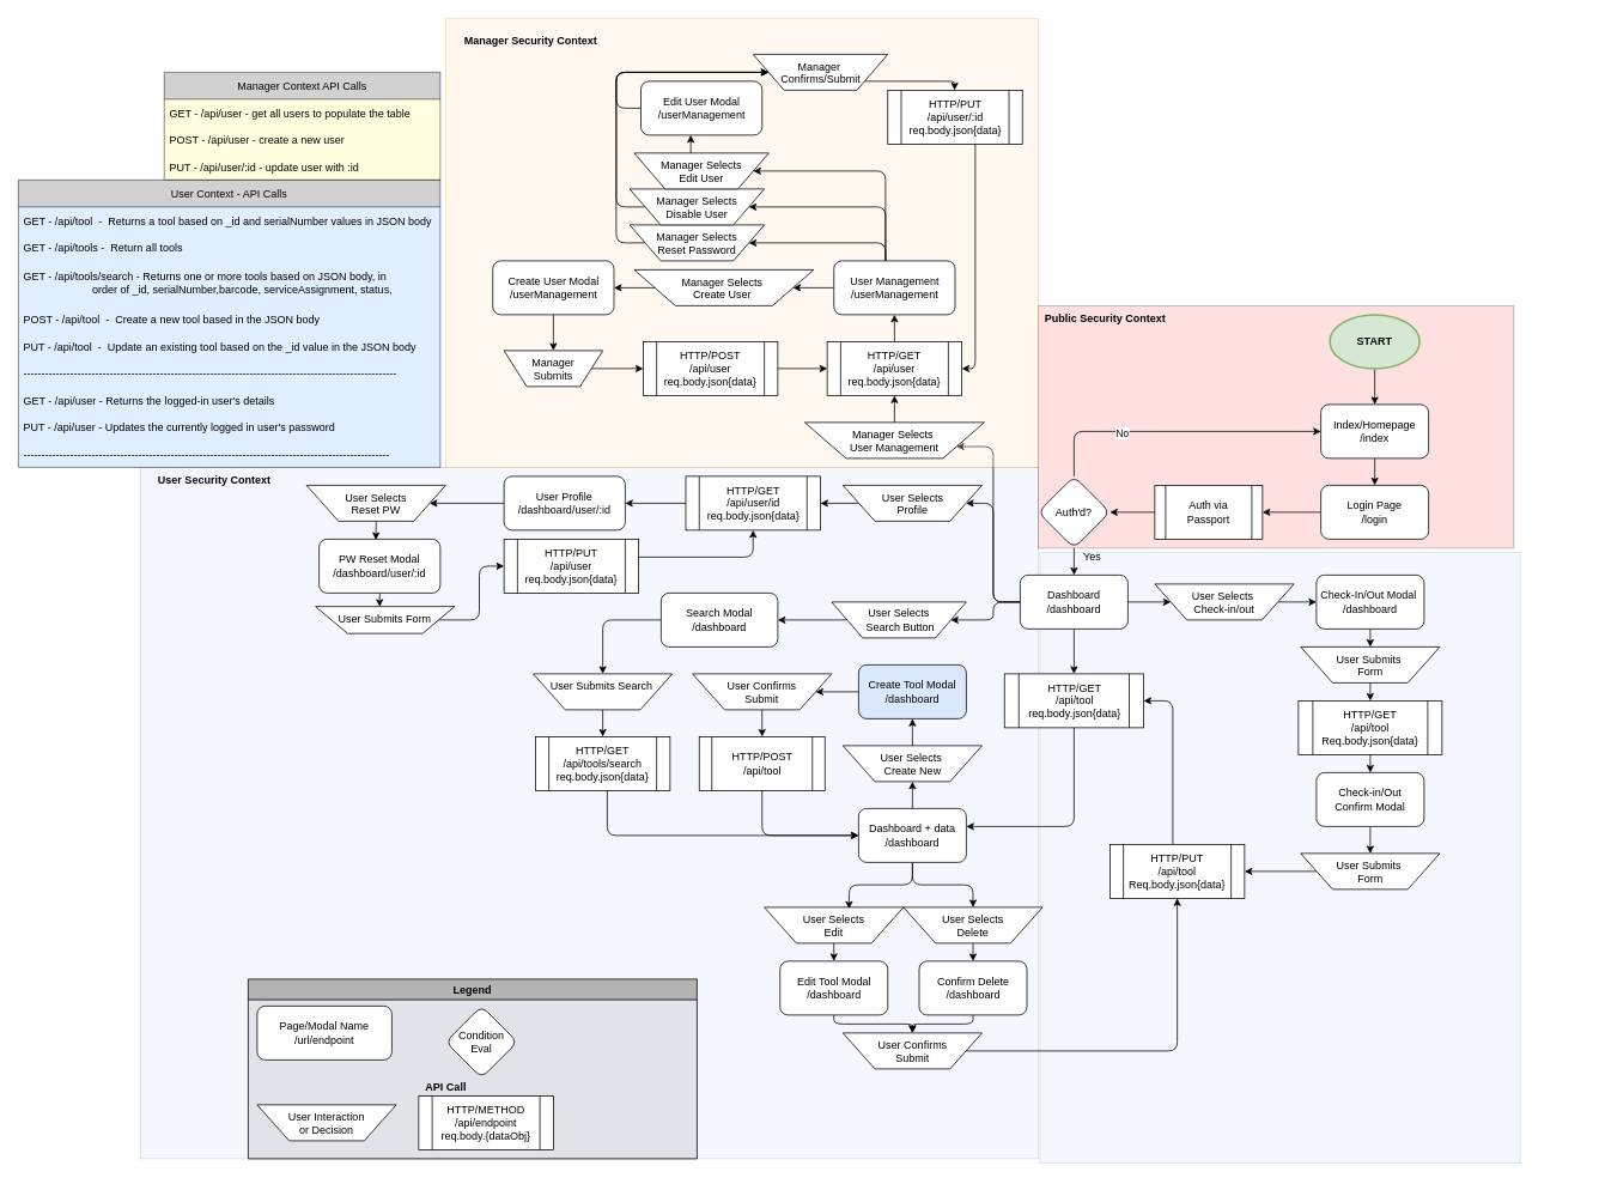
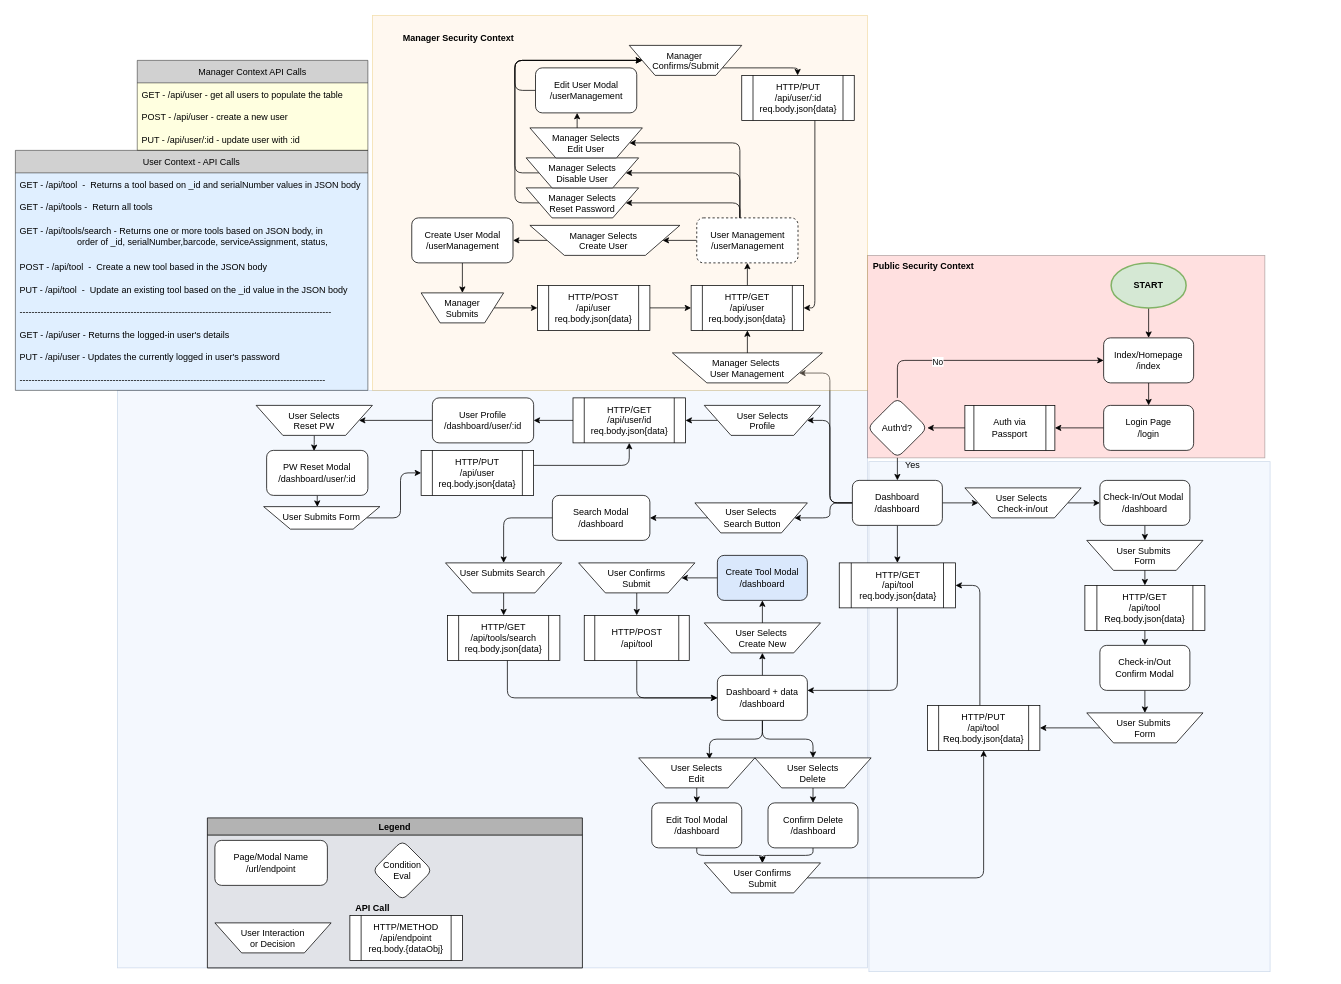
- <mxCell id="85" value="Manager Security Context" style="text;html=1;strokeColor=none;fillColor=none;align=center;verticalAlign=middle;whiteSpace=wrap;rounded=0;opacity=30;fontStyle=1" vertex="1" parent="1"><mxGeometry x="496" y="30" width="190" height="30" as="geometry" /></mxCell>
+ <mxCell id="85" value="Manager Security Context" style="text;html=1;strokeColor=none;fillColor=none;align=center;verticalAlign=middle;whiteSpace=wrap;rounded=0;opacity=30;fontStyle=1" vertex="1" parent="1"><mxGeometry x="516" y="35" width="190" height="30" as="geometry" /></mxCell>
- <mxCell id="95" value="User Management&lt;br&gt;/userManagement" style="whiteSpace=wrap;html=1;rounded=1;" vertex="1" parent="1"><mxGeometry x="928.5" y="290" width="135" height="60" as="geometry" /></mxCell>
+ <mxCell id="95" value="User Management&lt;br&gt;/userManagement" style="whiteSpace=wrap;html=1;rounded=1;dashed=1;" vertex="1" parent="1"><mxGeometry x="928.5" y="290" width="135" height="60" as="geometry" /></mxCell>
- <mxCell id="86" value="User Security Context" style="text;html=1;strokeColor=none;fillColor=none;align=center;verticalAlign=middle;whiteSpace=wrap;rounded=0;opacity=30;fontStyle=1" vertex="1" parent="1"><mxGeometry x="156" y="520" width="165" height="30" as="geometry" /></mxCell>
- <mxCell id="67" value="User Profile&lt;br&gt;/dashboard/user/:id" style="whiteSpace=wrap;html=1;rounded=1;" vertex="1" parent="1"><mxGeometry x="561" y="530" width="135" height="60" as="geometry" /></mxCell>
+ <mxCell id="67" value="User Profile&lt;br&gt;/dashboard/user/:id" style="whiteSpace=wrap;html=1;rounded=1;" vertex="1" parent="1"><mxGeometry x="576" y="530" width="135" height="60" as="geometry" /></mxCell>
